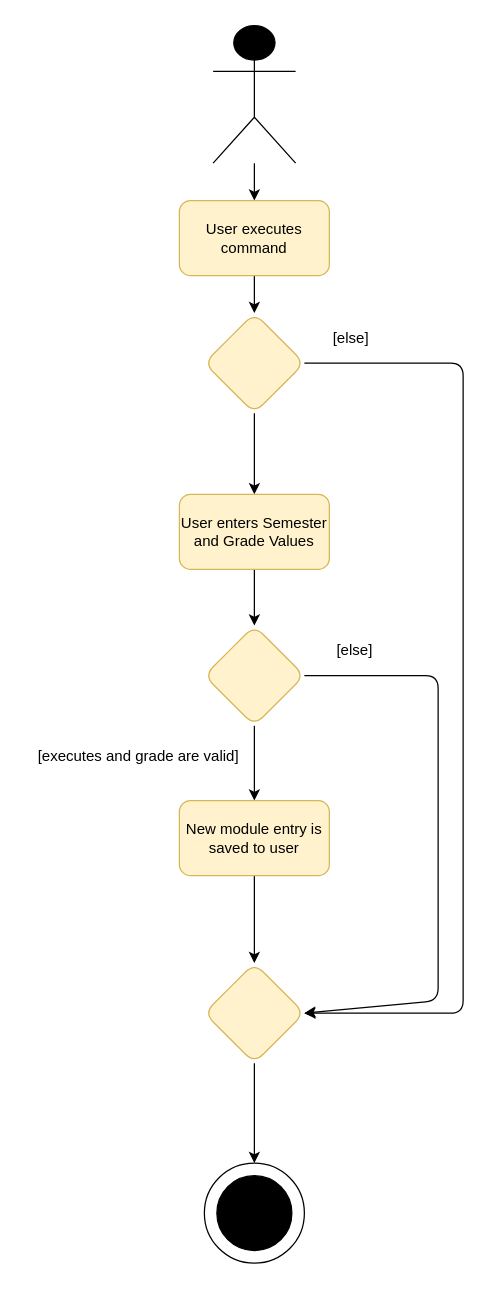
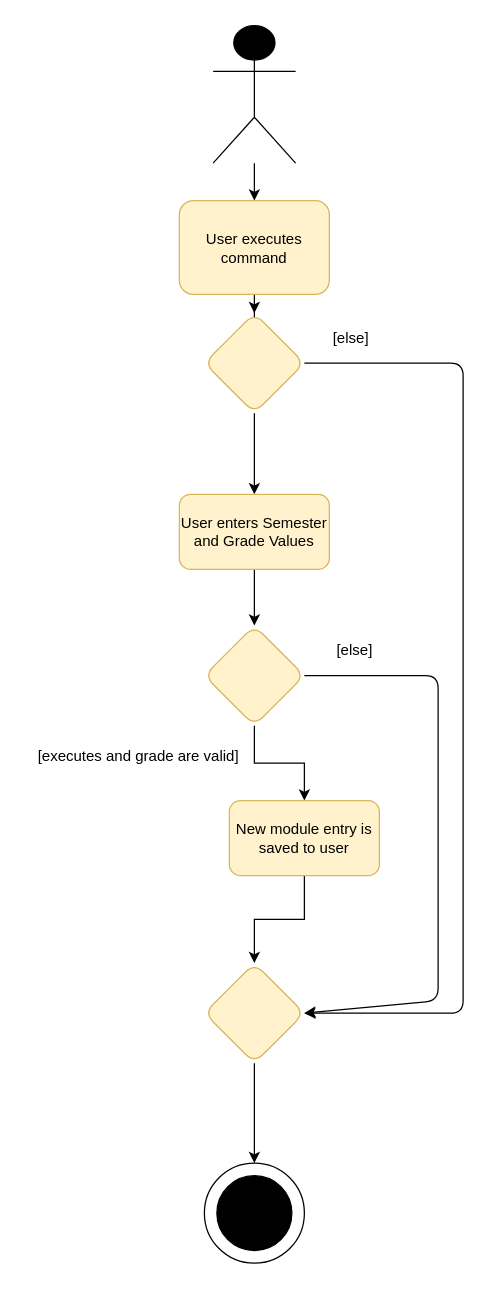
- <mxCell id="5" value="User executes command" style="rounded=1;whiteSpace=wrap;html=1;fillColor=#fff2cc;strokeColor=#d6b656;" vertex="1" parent="1"><mxGeometry x="143" y="160" width="120" height="60" as="geometry" /></mxCell>
+ <mxCell id="5" value="User executes command" style="rounded=1;whiteSpace=wrap;html=1;fillColor=#fff2cc;strokeColor=#d6b656;" vertex="1" parent="1"><mxGeometry x="143" y="160" width="120" height="75" as="geometry" /></mxCell>
- <mxCell id="13" value="New module entry is saved to user" style="whiteSpace=wrap;html=1;rounded=1;fillColor=#fff2cc;strokeColor=#d6b656;" vertex="1" parent="1"><mxGeometry x="143" y="640" width="120" height="60" as="geometry" /></mxCell>
+ <mxCell id="13" value="New module entry is saved to user" style="whiteSpace=wrap;html=1;rounded=1;fillColor=#fff2cc;strokeColor=#d6b656;" vertex="1" parent="1"><mxGeometry x="183" y="640" width="120" height="60" as="geometry" /></mxCell>
